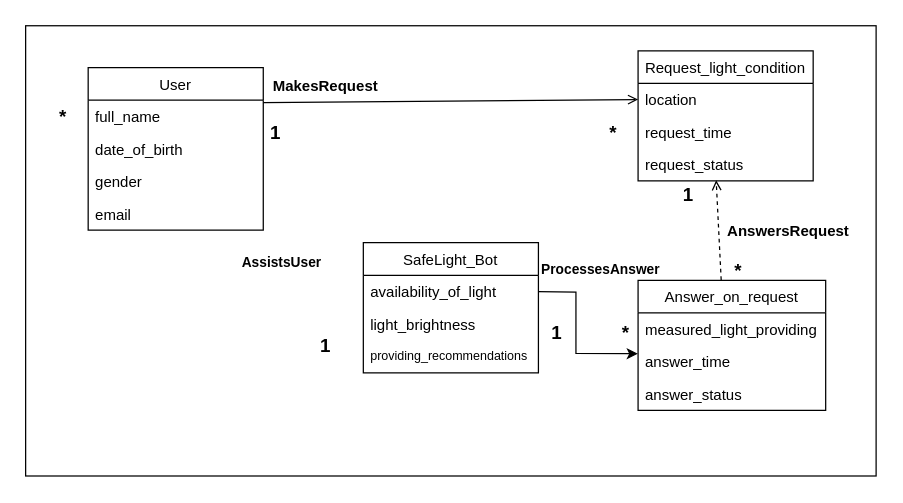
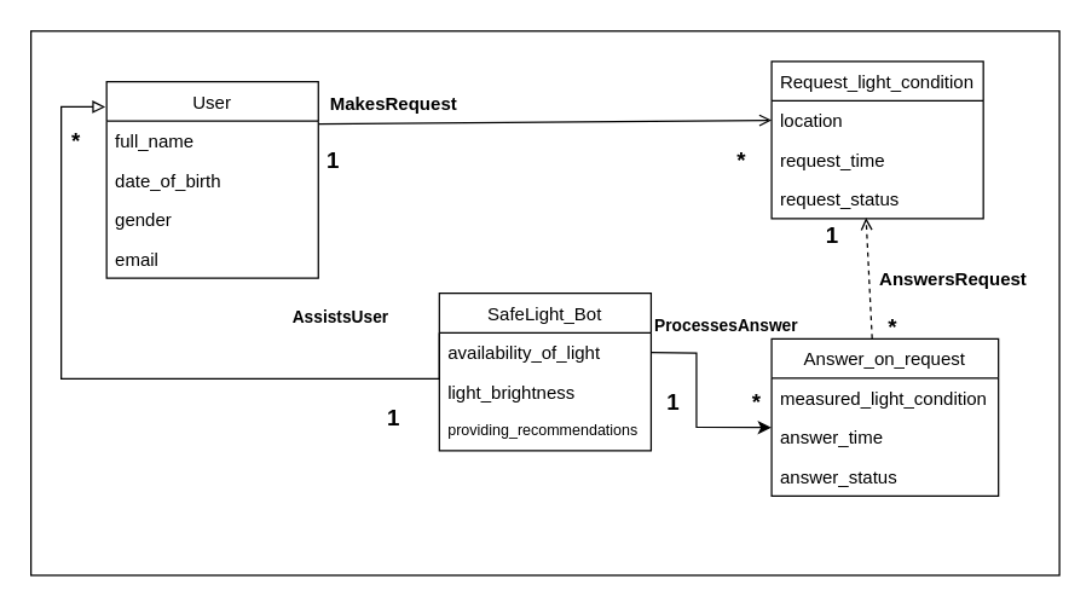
+ <mxCell id="23" style="edgeStyle=orthogonalEdgeStyle;rounded=0;orthogonalLoop=1;jettySize=auto;html=1;exitX=0;exitY=0.25;exitDx=0;exitDy=0;entryX=-0.006;entryY=0.128;entryDx=0;entryDy=0;entryPerimeter=0;endArrow=block;endFill=0;" parent="1" source="16" target="3" edge="1"><mxGeometry relative="1" as="geometry"><Array as="points"><mxPoint x="270" y="250" /><mxPoint x="40" y="250" /><mxPoint x="40" y="67" /></Array></mxGeometry></mxCell>
- <mxCell id="13" value="measured_light_providing" style="text;strokeColor=none;fillColor=none;align=left;verticalAlign=top;spacingLeft=4;spacingRight=4;overflow=hidden;rotatable=0;points=[[0,0.5],[1,0.5]];portConstraint=eastwest;" parent="12" vertex="1"><mxGeometry y="26" width="150" height="26" as="geometry" /></mxCell>
+ <mxCell id="13" value="measured_light_condition" style="text;strokeColor=none;fillColor=none;align=left;verticalAlign=top;spacingLeft=4;spacingRight=4;overflow=hidden;rotatable=0;points=[[0,0.5],[1,0.5]];portConstraint=eastwest;" parent="12" vertex="1"><mxGeometry y="26" width="150" height="26" as="geometry" /></mxCell>
